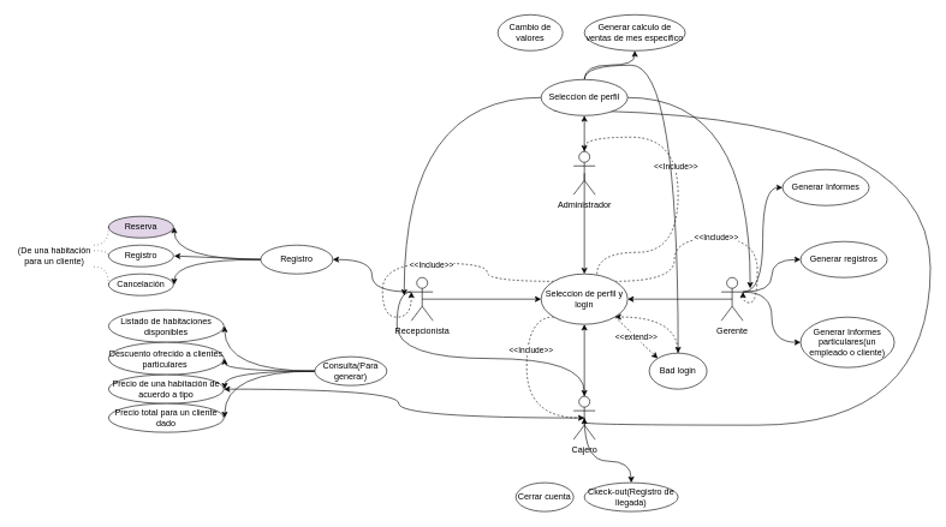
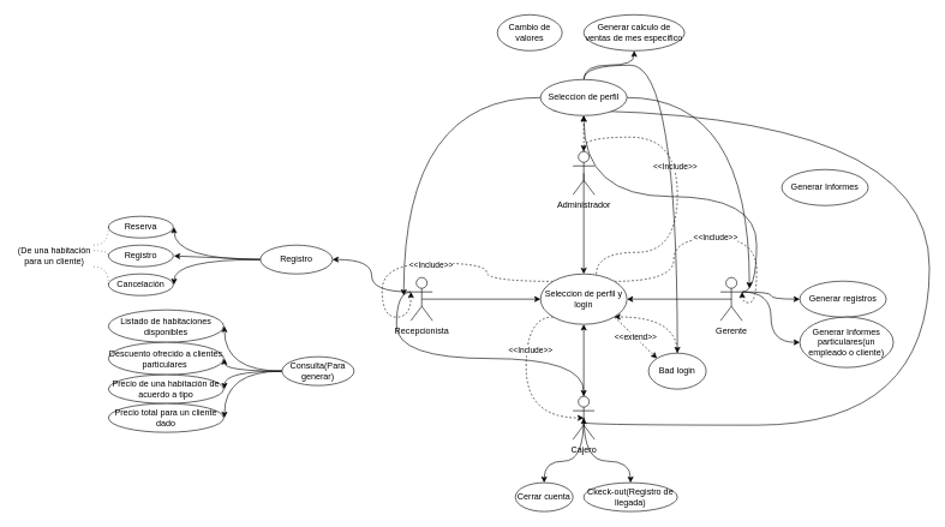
- <mxCell id="16" style="edgeStyle=orthogonalEdgeStyle;curved=1;rounded=0;orthogonalLoop=1;jettySize=auto;html=1;exitX=0.5;exitY=0;exitDx=0;exitDy=0;exitPerimeter=0;entryX=0.5;entryY=1;entryDx=0;entryDy=0;dashed=0;endArrow=classic;endFill=1;" edge="1" parent="1" source="17" target="60"><mxGeometry relative="1" as="geometry" /></mxCell>
+ <mxCell id="16" style="edgeStyle=orthogonalEdgeStyle;curved=1;rounded=0;orthogonalLoop=1;jettySize=auto;html=1;exitX=0.5;exitY=0;exitDx=0;exitDy=0;exitPerimeter=0;entryX=0.5;entryY=1;entryDx=0;entryDy=0;dashed=1;endArrow=classic;endFill=1;" edge="1" parent="1" source="17" target="60"><mxGeometry relative="1" as="geometry" /></mxCell>
- <mxCell id="41" value="Reserva" style="ellipse;whiteSpace=wrap;html=1;fillColor=#e1d5e7;" vertex="1" parent="1"><mxGeometry y="300" width="90" height="30" as="geometry" x="150" /></mxCell>
+ <mxCell id="41" value="Reserva" style="ellipse;whiteSpace=wrap;html=1;" vertex="1" parent="1"><mxGeometry y="300" width="90" height="30" as="geometry" x="150" /></mxCell>
- <mxCell id="11" style="edgeStyle=orthogonalEdgeStyle;curved=1;rounded=0;orthogonalLoop=1;jettySize=auto;html=1;exitX=1;exitY=0.333;exitDx=0;exitDy=0;exitPerimeter=0;entryX=0;entryY=0.5;entryDx=0;entryDy=0;endArrow=classic;endFill=1;" edge="1" parent="1" source="14" target="52"><mxGeometry relative="1" as="geometry" /></mxCell>
+ <mxCell id="11" style="edgeStyle=orthogonalEdgeStyle;curved=1;rounded=0;orthogonalLoop=1;jettySize=auto;html=1;exitX=1;exitY=0.333;exitDx=0;exitDy=0;exitPerimeter=0;endArrow=classic;endFill=1;" edge="1" parent="1" source="14" target="60"><mxGeometry relative="1" as="geometry" /></mxCell>
- <mxCell id="53" value="Generar registros" style="ellipse;whiteSpace=wrap;html=1;" vertex="1" parent="1"><mxGeometry x="1110" y="335" width="120" height="50" as="geometry" /></mxCell>
+ <mxCell id="53" value="Generar registros" style="ellipse;whiteSpace=wrap;html=1;" vertex="1" parent="1"><mxGeometry x="1110" y="390" width="120" height="50" as="geometry" /></mxCell>
- <mxCell id="38" value="Consulta(Para generar)" style="ellipse;whiteSpace=wrap;html=1;" vertex="1" parent="1"><mxGeometry x="436" y="495" width="100" height="40" as="geometry" /></mxCell>
+ <mxCell id="38" value="Consulta(Para generar)" style="ellipse;whiteSpace=wrap;html=1;" vertex="1" parent="1"><mxGeometry x="391" y="495" width="100" height="40" as="geometry" /></mxCell>
- <mxCell id="7" style="edgeStyle=orthogonalEdgeStyle;curved=1;rounded=0;orthogonalLoop=1;jettySize=auto;html=1;exitX=0.5;exitY=0.5;exitDx=0;exitDy=0;exitPerimeter=0;endArrow=classic;endFill=1;" edge="1" parent="1" source="9" target="48"><mxGeometry relative="1" as="geometry" /></mxCell>
+ <mxCell id="7" style="edgeStyle=orthogonalEdgeStyle;curved=1;rounded=0;orthogonalLoop=1;jettySize=auto;html=1;exitX=0.5;exitY=0.5;exitDx=0;exitDy=0;exitPerimeter=0;entryX=0.5;entryY=0;entryDx=0;entryDy=0;endArrow=classic;endFill=1;" edge="1" parent="1" source="9" target="50"><mxGeometry relative="1" as="geometry" /></mxCell>
